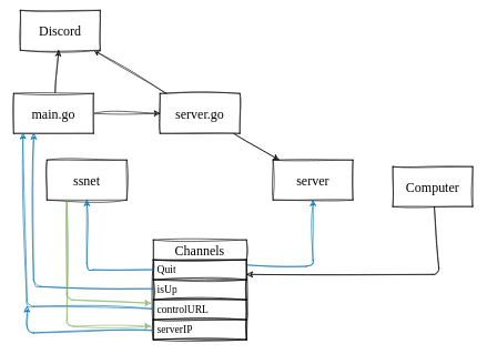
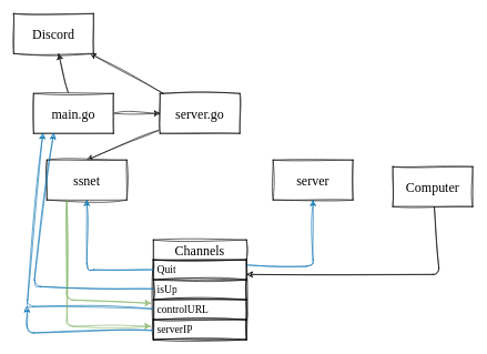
- <mxCell id="21" value="Discord" style="rounded=0;whiteSpace=wrap;html=1;sketch=1;hachureGap=4;jiggle=2;curveFitting=1;strokeColor=default;fontFamily=Architects Daughter;fontSource=https%3A%2F%2Ffonts.googleapis.com%2Fcss%3Ffamily%3DArchitects%2BDaughter;fontSize=20;" vertex="1" parent="1"><mxGeometry x="30" y="15" width="120" height="60" as="geometry" /></mxCell>
+ <mxCell id="21" value="Discord" style="rounded=0;whiteSpace=wrap;html=1;sketch=1;hachureGap=4;jiggle=2;curveFitting=1;strokeColor=default;fontFamily=Architects Daughter;fontSource=https%3A%2F%2Ffonts.googleapis.com%2Fcss%3Ffamily%3DArchitects%2BDaughter;fontSize=20;" vertex="1" parent="1"><mxGeometry x="20" y="20" width="120" height="60" as="geometry" /></mxCell>
- <mxCell id="4" value="main.go" style="rounded=0;whiteSpace=wrap;html=1;sketch=1;hachureGap=4;jiggle=2;curveFitting=1;fontFamily=Architects Daughter;fontSource=https%3A%2F%2Ffonts.googleapis.com%2Fcss%3Ffamily%3DArchitects%2BDaughter;fontSize=20;" vertex="1" parent="1"><mxGeometry x="20" y="140" width="120" height="60" as="geometry" /></mxCell>
+ <mxCell id="4" value="main.go" style="rounded=0;whiteSpace=wrap;html=1;sketch=1;hachureGap=4;jiggle=2;curveFitting=1;fontFamily=Architects Daughter;fontSource=https%3A%2F%2Ffonts.googleapis.com%2Fcss%3Ffamily%3DArchitects%2BDaughter;fontSize=20;" vertex="1" parent="1"><mxGeometry x="50" y="140" width="120" height="60" as="geometry" /></mxCell>
- <mxCell id="5" style="edgeStyle=none;sketch=1;hachureGap=4;jiggle=2;curveFitting=1;html=1;fontFamily=Architects Daughter;fontSource=https%3A%2F%2Ffonts.googleapis.com%2Fcss%3Ffamily%3DArchitects%2BDaughter;fontSize=16;" edge="1" parent="1" source="7" target="10"><mxGeometry relative="1" as="geometry" /></mxCell>
+ <mxCell id="5" style="edgeStyle=none;sketch=1;hachureGap=4;jiggle=2;curveFitting=1;html=1;entryX=0.5;entryY=0;entryDx=0;entryDy=0;fontFamily=Architects Daughter;fontSource=https%3A%2F%2Ffonts.googleapis.com%2Fcss%3Ffamily%3DArchitects%2BDaughter;fontSize=16;" edge="1" parent="1" source="7" target="9"><mxGeometry relative="1" as="geometry" /></mxCell>
